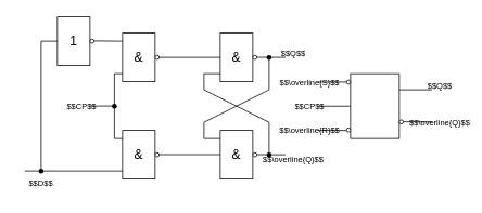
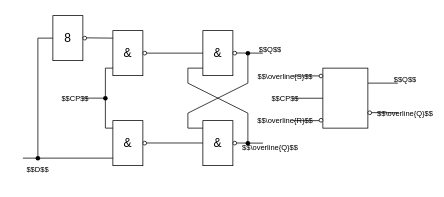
- <mxCell id="47" value="1" style="rounded=0;whiteSpace=wrap;html=1;direction=south;fontSize=16;" vertex="1" parent="1"><mxGeometry x="70" y="20" width="40" height="60" as="geometry" /></mxCell>
+ <mxCell id="47" value="8" style="rounded=0;whiteSpace=wrap;html=1;direction=south;fontSize=16;" vertex="1" parent="1"><mxGeometry x="70" y="20" width="40" height="60" as="geometry" /></mxCell>
